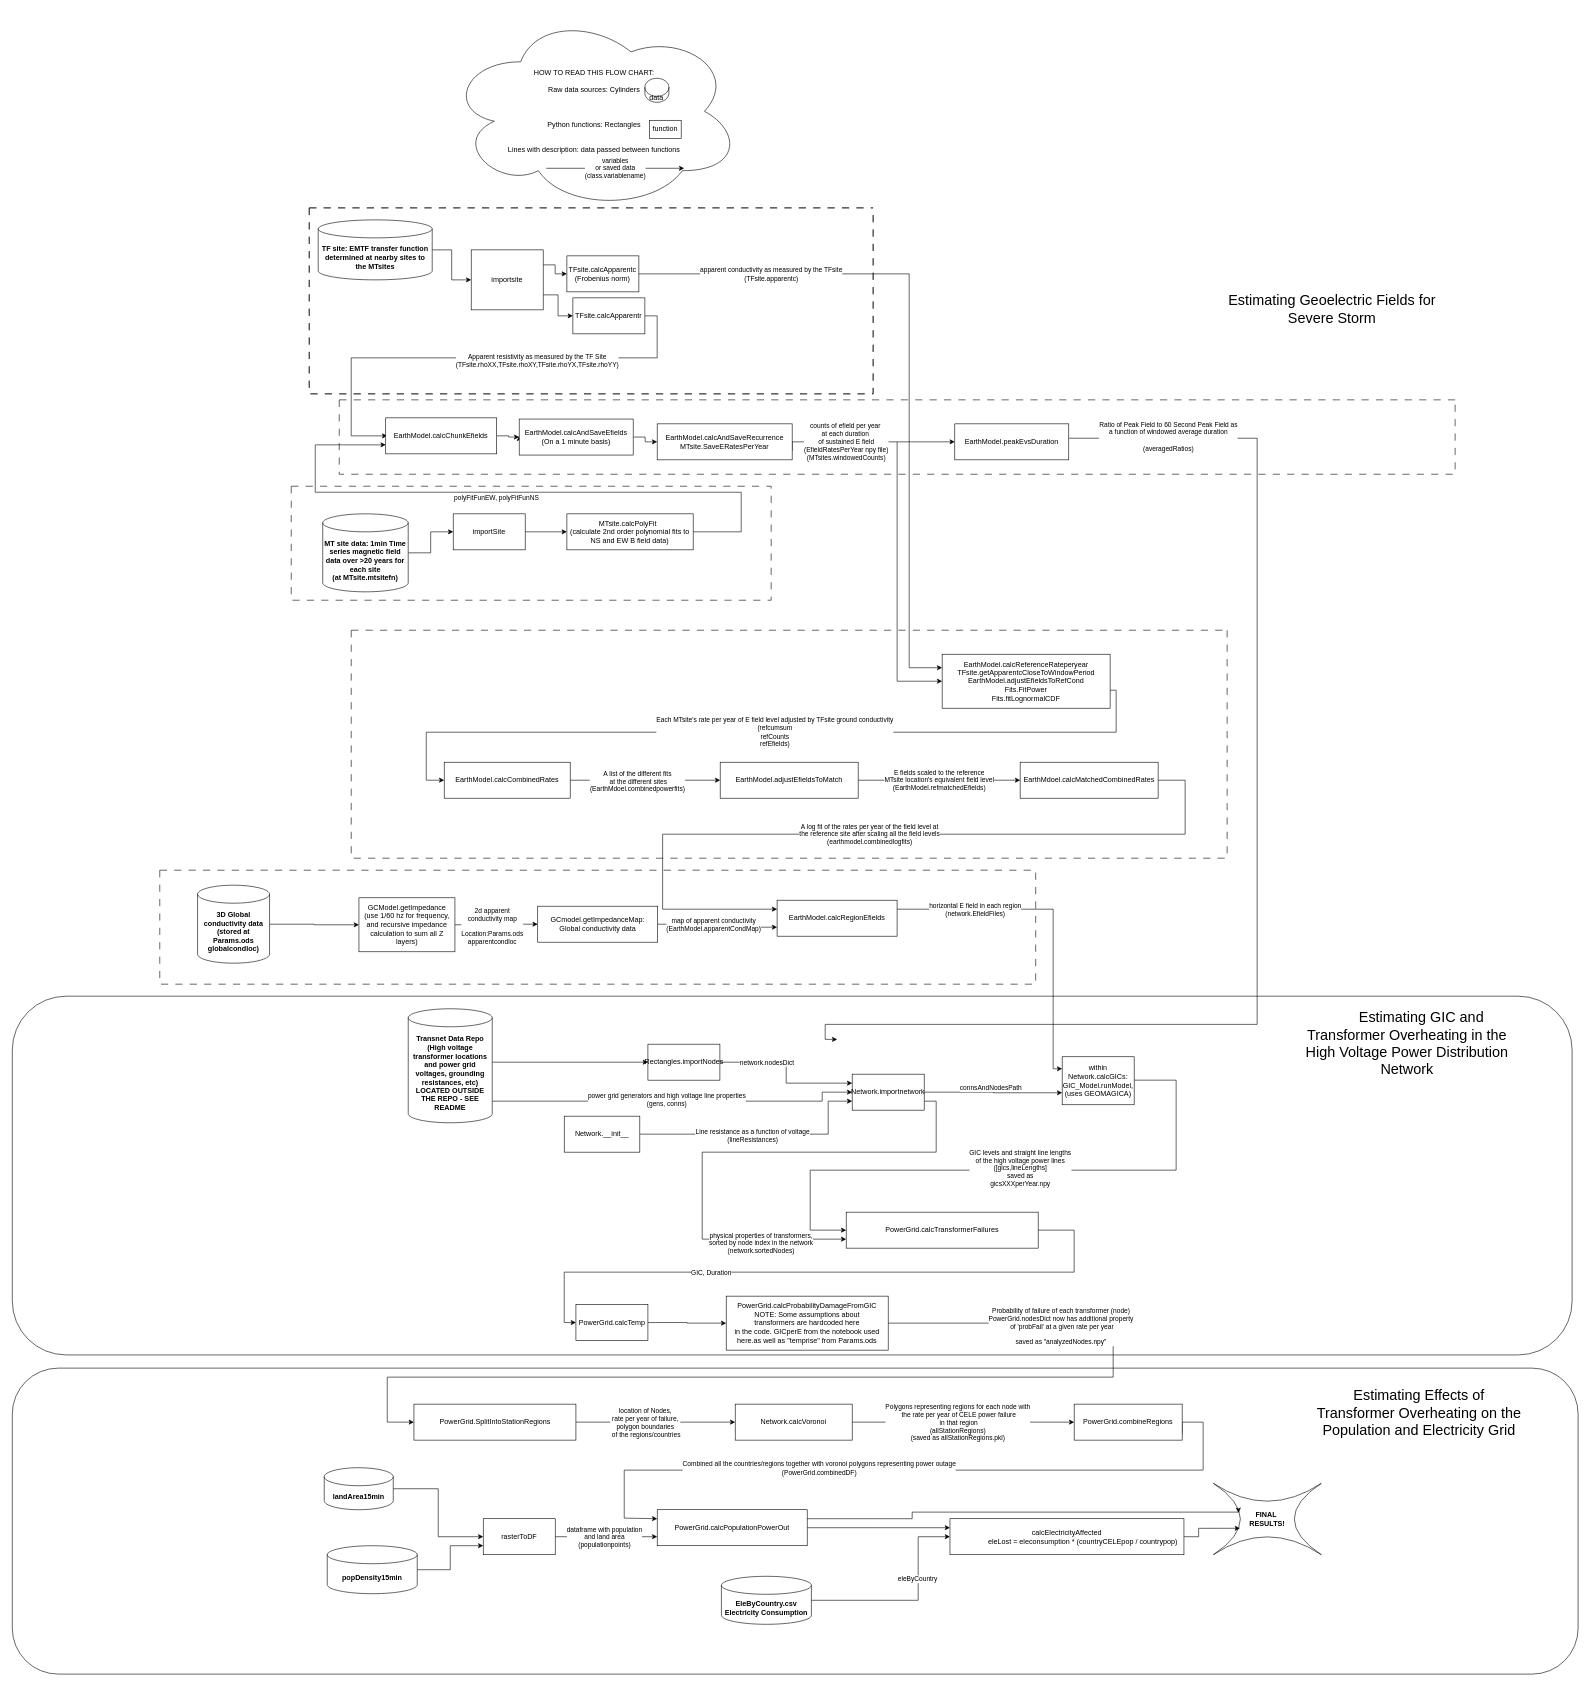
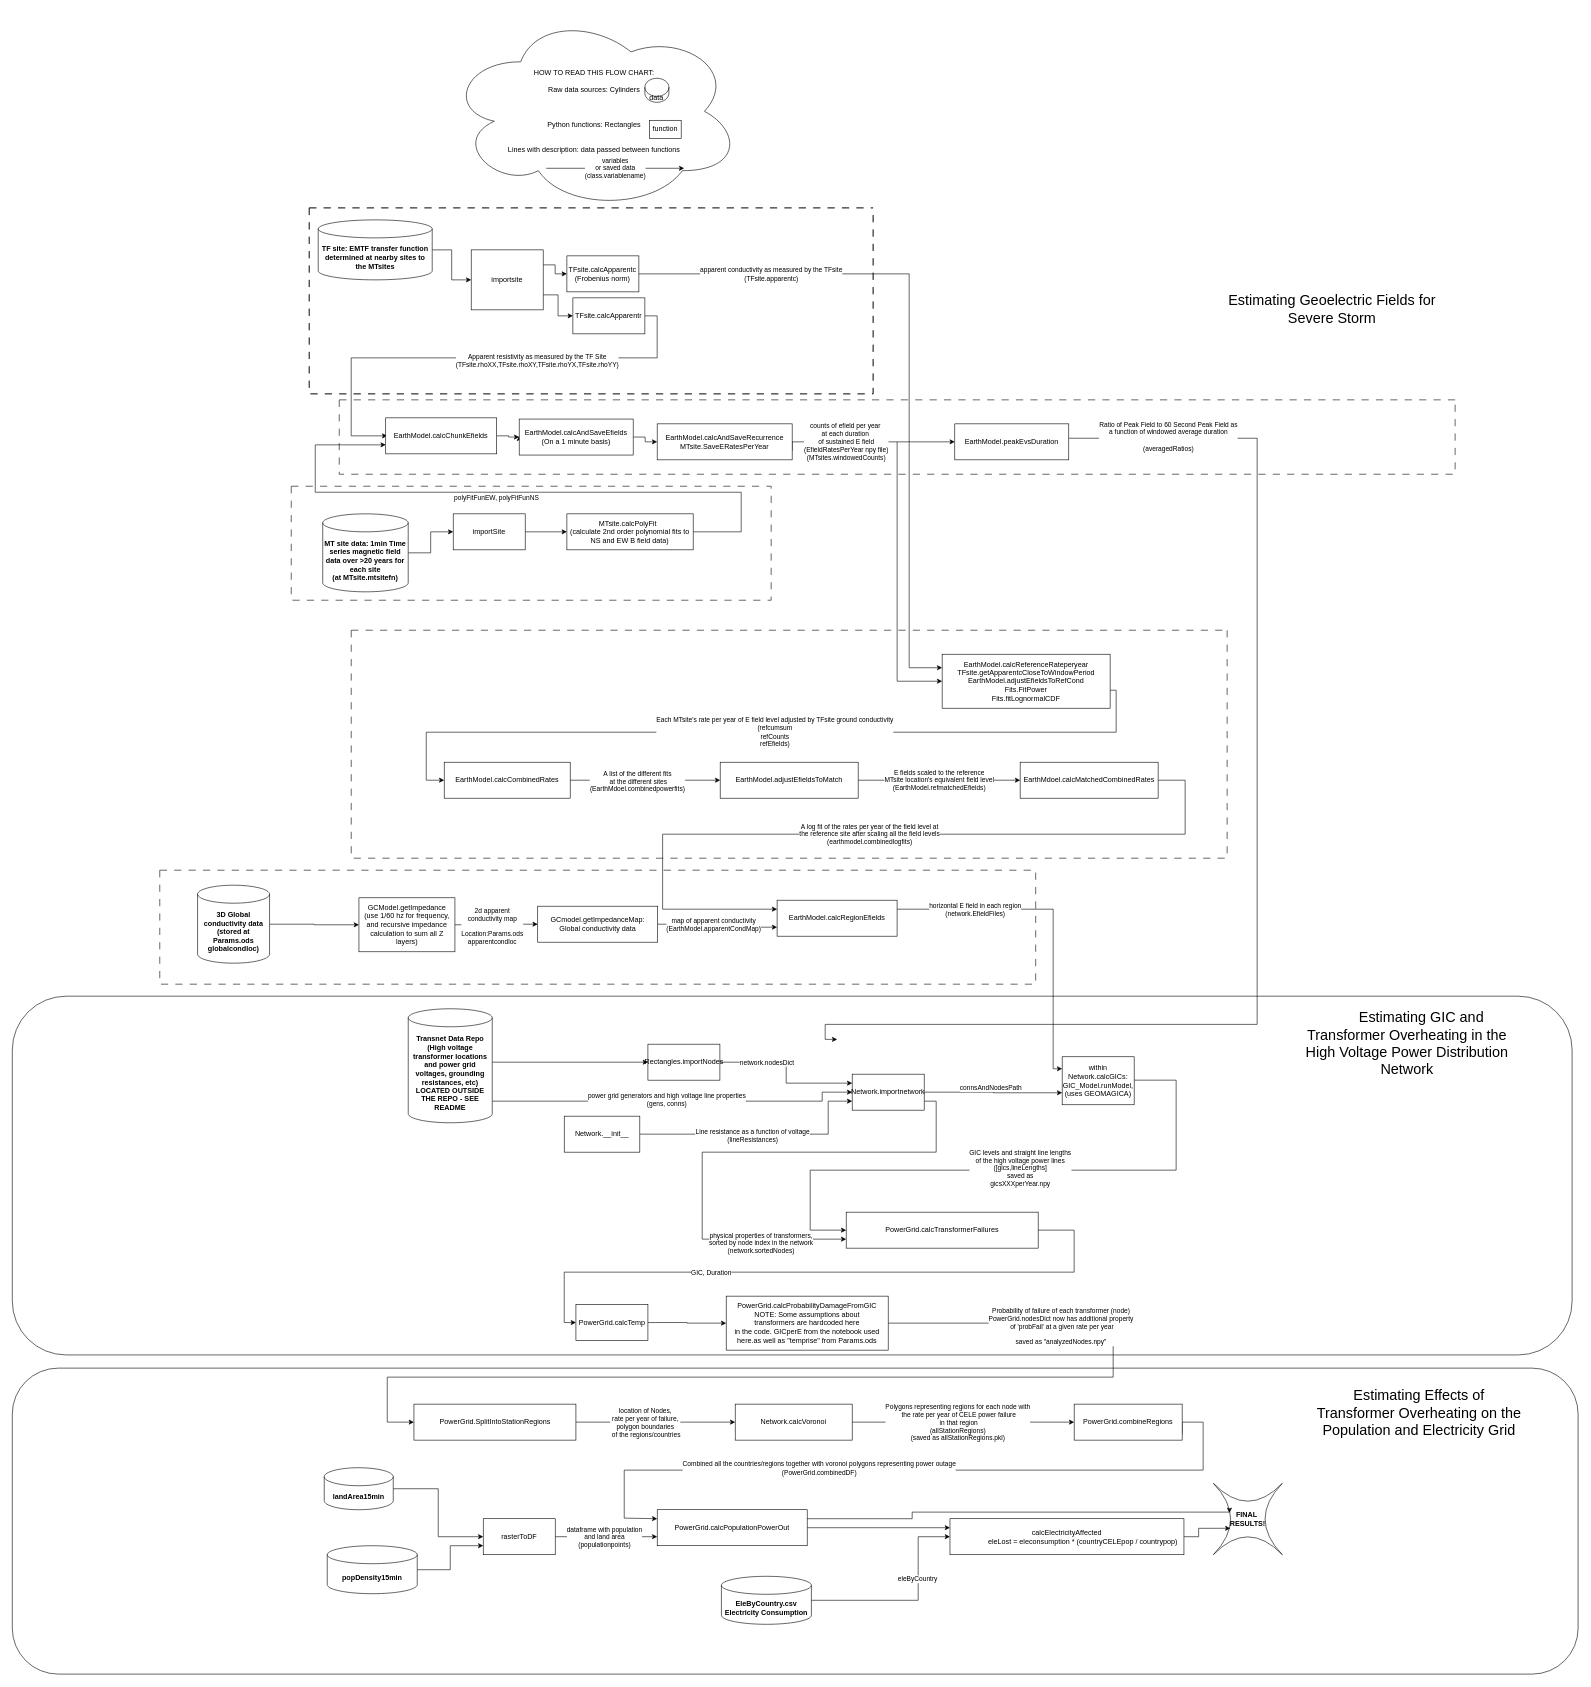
- <mxCell id="87" value="&lt;div&gt;FINAL&amp;nbsp;&lt;/div&gt;&lt;div&gt;RESULTS!&lt;/div&gt;" style="shape=switch;whiteSpace=wrap;html=1;fontStyle=1" parent="1" vertex="1"><mxGeometry x="2022" y="2472" width="180" height="119" as="geometry" /></mxCell>
+ <mxCell id="87" value="&lt;div&gt;FINAL&amp;nbsp;&lt;/div&gt;&lt;div&gt;RESULTS!&lt;/div&gt;" style="shape=switch;whiteSpace=wrap;html=1;fontStyle=1" parent="1" vertex="1"><mxGeometry x="2022" y="2472" width="115" height="119" as="geometry" /></mxCell>
